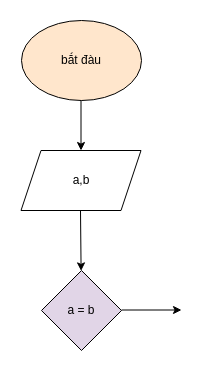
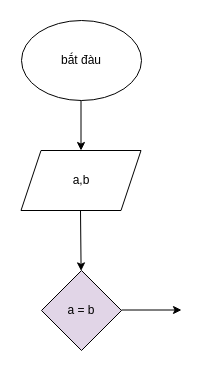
- <mxCell id="2" value="bắt đàu" style="ellipse;whiteSpace=wrap;html=1;fillColor=#ffe6cc;" vertex="1" parent="1"><mxGeometry x="21" y="20" width="120" height="80" as="geometry" /></mxCell>
+ <mxCell id="2" value="bắt đàu" style="ellipse;whiteSpace=wrap;html=1;" vertex="1" parent="1"><mxGeometry x="21" y="20" width="120" height="80" as="geometry" /></mxCell>
